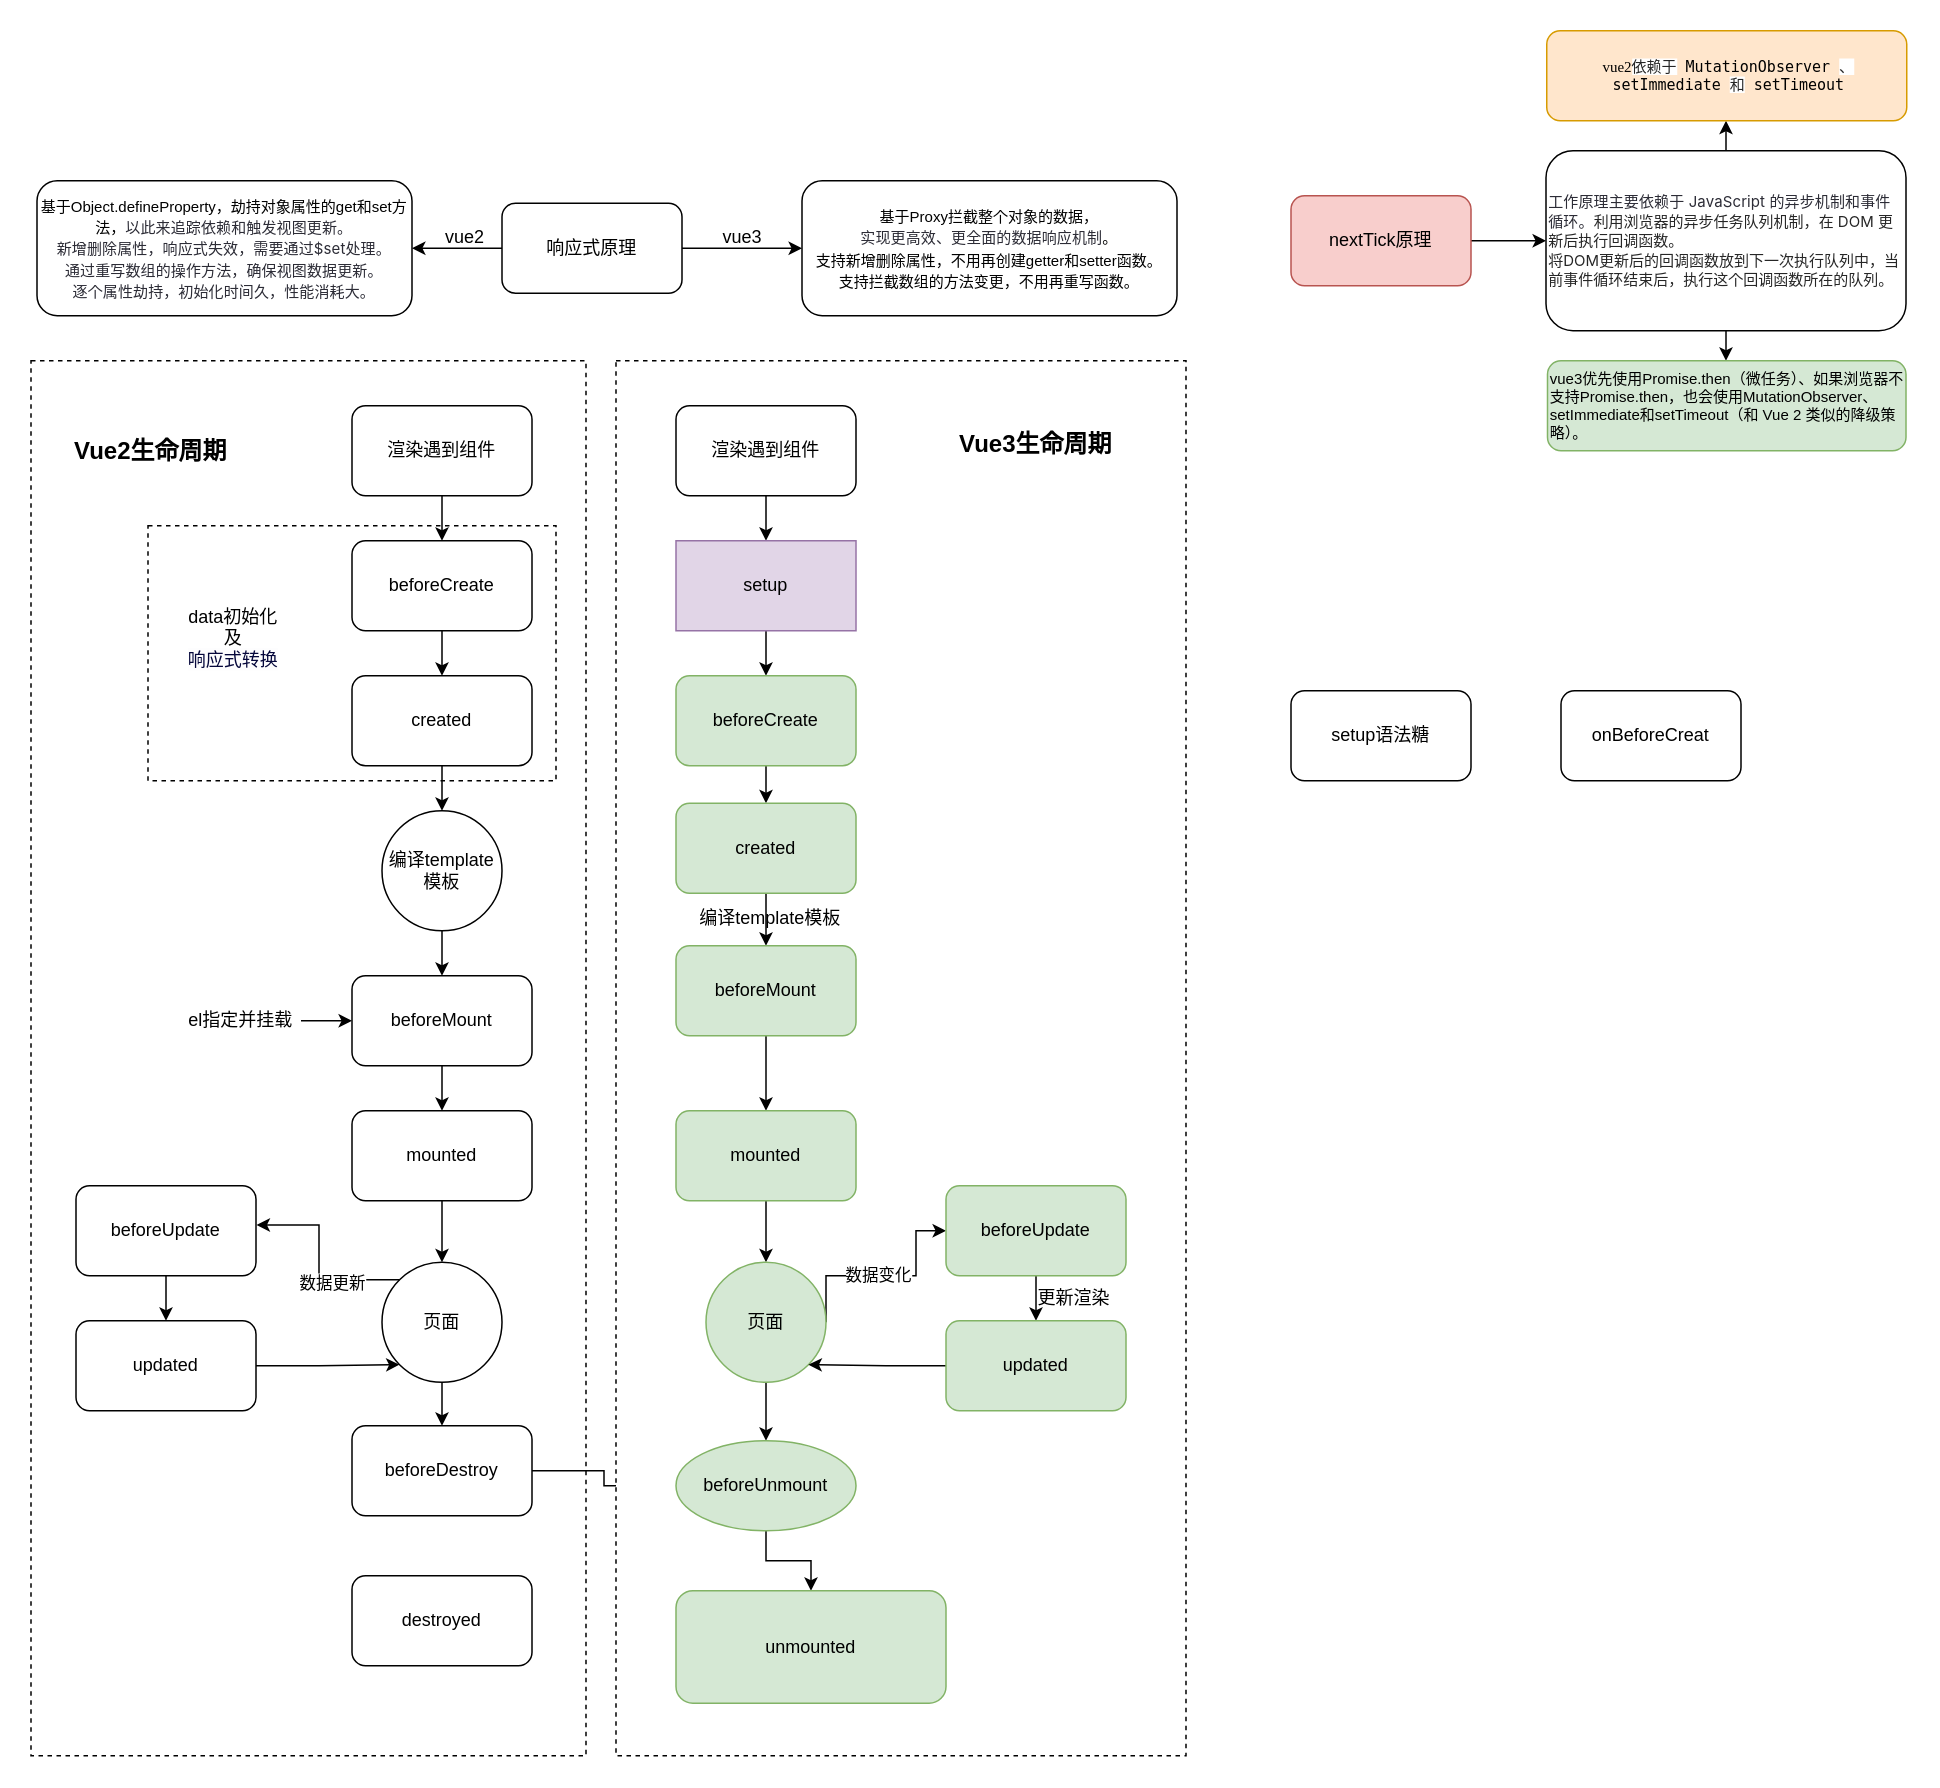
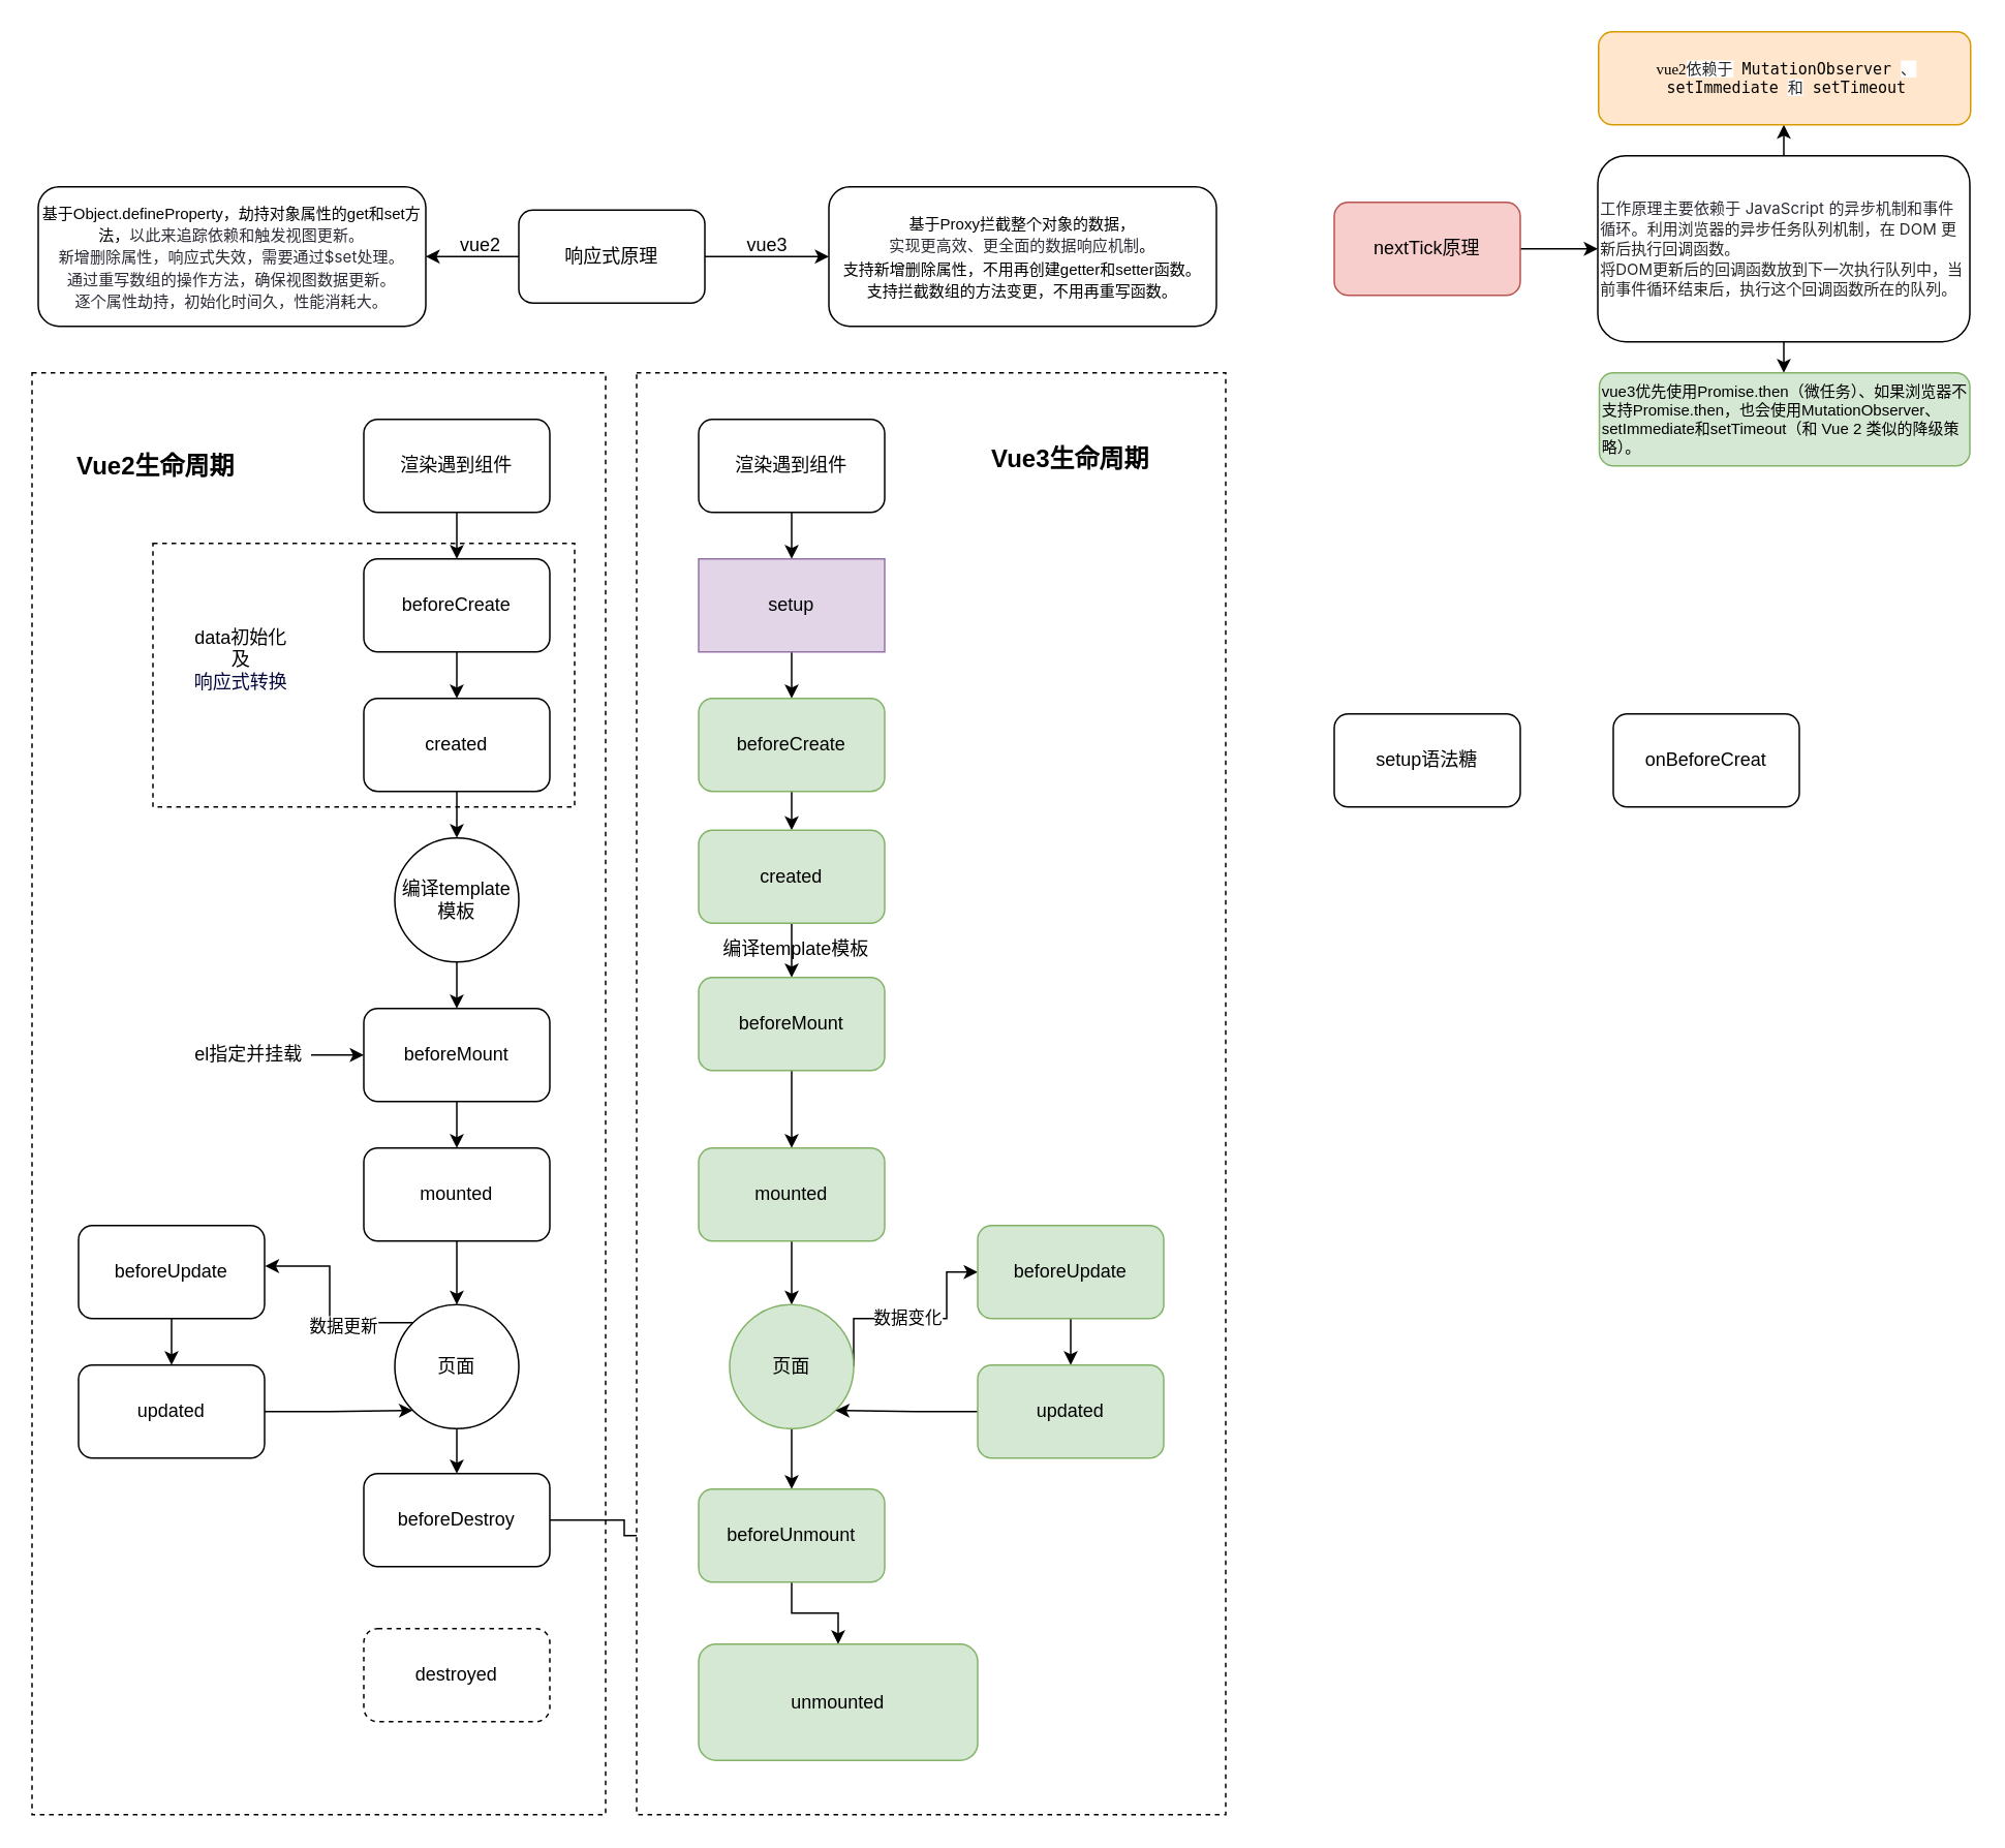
- <mxCell id="62" value="更新渲染" style="text;html=1;align=center;verticalAlign=middle;resizable=0;points=[];autosize=1;strokeColor=none;fillColor=none;" vertex="1" parent="40"><mxGeometry x="270" y="610" width="70" height="30" as="geometry" /></mxCell>
- <mxCell id="64" value="beforeUnmount" style="ellipse;whiteSpace=wrap;html=1;fillColor=#d5e8d4;strokeColor=#82b366;" vertex="1" parent="40"><mxGeometry x="40" y="720" width="120" height="60" as="geometry" /></mxCell>
+ <mxCell id="64" value="beforeUnmount" style="whiteSpace=wrap;html=1;rounded=1;fillColor=#d5e8d4;strokeColor=#82b366;" vertex="1" parent="40"><mxGeometry x="40" y="720" width="120" height="60" as="geometry" /></mxCell>
- <mxCell id="27" value="destroyed" style="rounded=1;whiteSpace=wrap;html=1;" vertex="1" parent="2"><mxGeometry x="214" y="810" width="120" height="60" as="geometry" /></mxCell>
+ <mxCell id="27" value="destroyed" style="rounded=1;whiteSpace=wrap;html=1;dashed=1;" vertex="1" parent="2"><mxGeometry x="214" y="810" width="120" height="60" as="geometry" /></mxCell>
